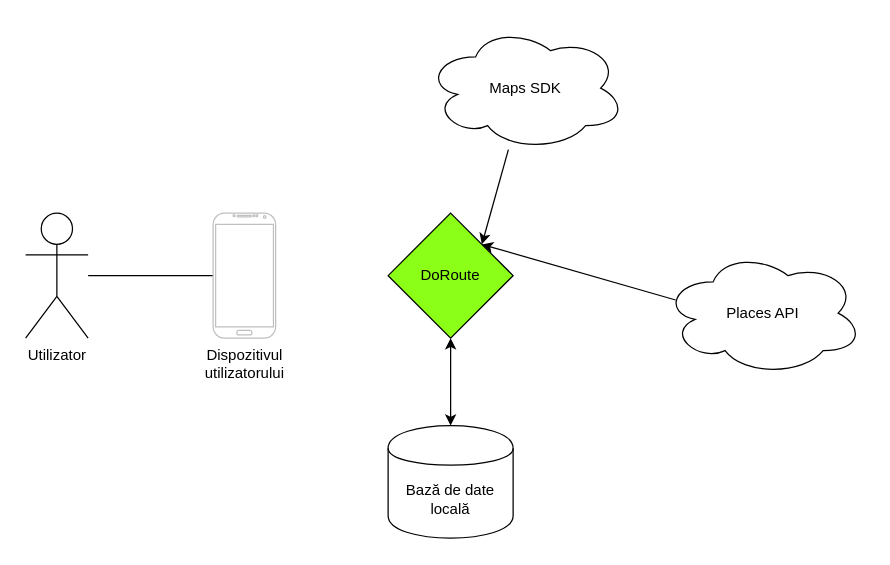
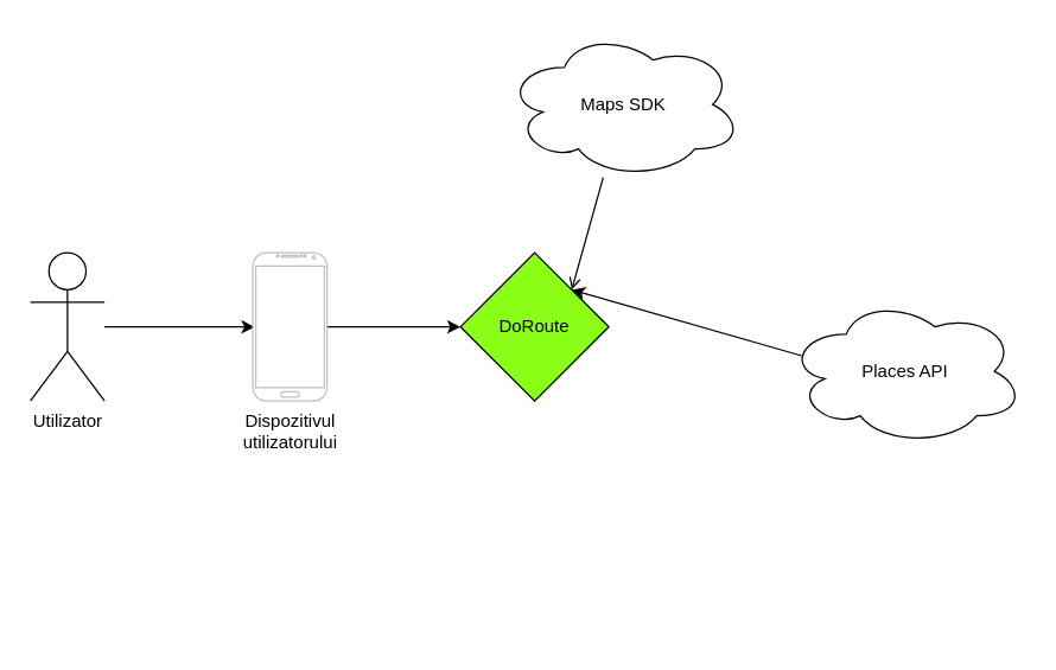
- <mxCell id="9" style="edgeStyle=none;rounded=0;orthogonalLoop=1;jettySize=auto;html=1;startArrow=none;startFill=0;entryX=1;entryY=0;entryDx=0;entryDy=0;" parent="1" source="10" target="7" edge="1"><mxGeometry relative="1" as="geometry"><mxPoint x="400" y="190" as="targetPoint" /><Array as="points" /></mxGeometry></mxCell>
+ <mxCell id="9" style="edgeStyle=none;rounded=0;orthogonalLoop=1;jettySize=auto;html=1;startArrow=none;startFill=0;entryX=1;entryY=0;entryDx=0;entryDy=0;endArrow=open;" parent="1" source="10" target="7" edge="1"><mxGeometry relative="1" as="geometry"><mxPoint x="400" y="190" as="targetPoint" /><Array as="points" /></mxGeometry></mxCell>
- <mxCell id="2" style="rounded=0;orthogonalLoop=1;jettySize=auto;html=1;entryX=0.025;entryY=0.5;entryDx=0;entryDy=0;entryPerimeter=0;endArrow=none;" parent="1" source="3" target="5" edge="1"><mxGeometry relative="1" as="geometry" /></mxCell>
+ <mxCell id="2" style="rounded=0;orthogonalLoop=1;jettySize=auto;html=1;entryX=0.025;entryY=0.5;entryDx=0;entryDy=0;entryPerimeter=0;" parent="1" source="3" target="5" edge="1"><mxGeometry relative="1" as="geometry" /></mxCell>
+ <mxCell id="4" style="edgeStyle=none;rounded=0;orthogonalLoop=1;jettySize=auto;html=1;entryX=0;entryY=0.5;entryDx=0;entryDy=0;" parent="1" source="5" target="7" edge="1"><mxGeometry relative="1" as="geometry" /></mxCell>
- <mxCell id="6" style="edgeStyle=none;rounded=0;orthogonalLoop=1;jettySize=auto;html=1;entryX=0.5;entryY=0;entryDx=0;entryDy=0;startArrow=classic;startFill=1;" parent="1" source="7" target="8" edge="1"><mxGeometry relative="1" as="geometry" /></mxCell>
- <mxCell id="8" value="Bază de date locală" style="shape=cylinder;whiteSpace=wrap;html=1;boundedLbl=1;backgroundOutline=1;fillColor=#FFFFFF;" parent="1" vertex="1"><mxGeometry x="310" y="340" width="100" height="90" as="geometry" /></mxCell>
